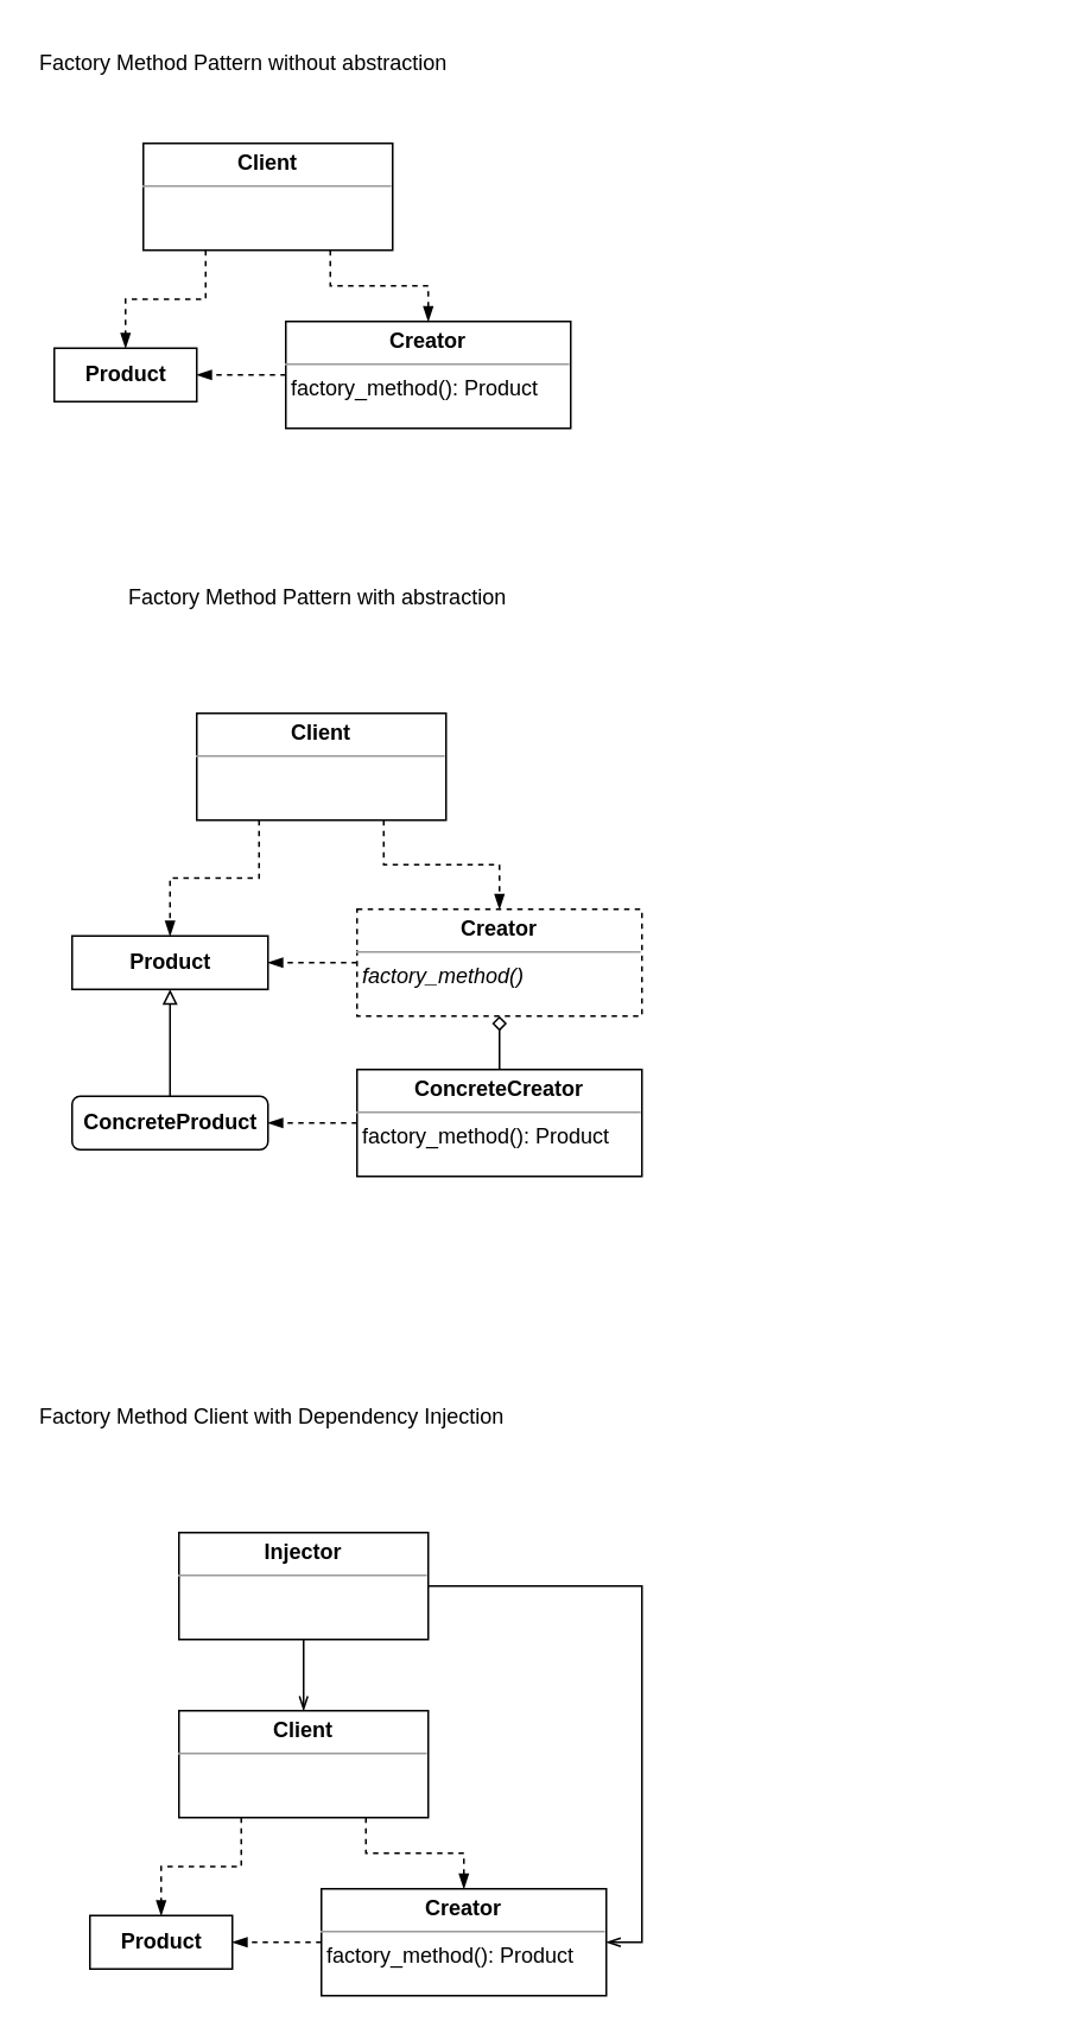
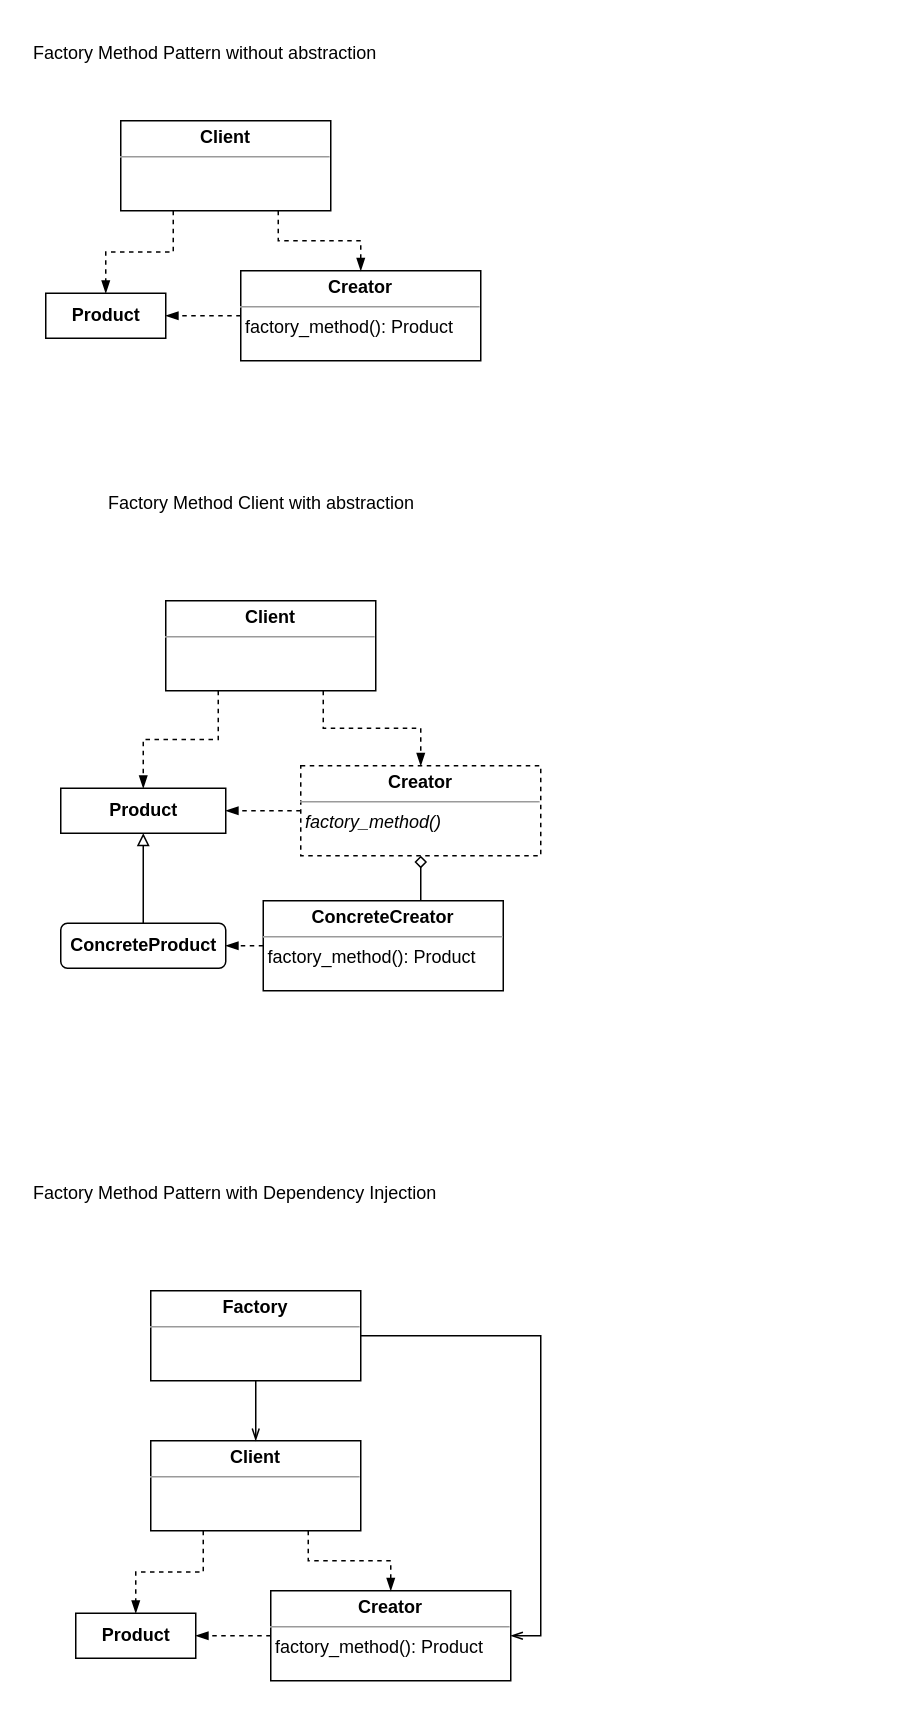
- <mxCell id="15" value="Factory Method Pattern with abstraction" style="text;html=1;strokeColor=none;fillColor=none;align=left;verticalAlign=middle;whiteSpace=wrap;rounded=0;" parent="1" vertex="1"><mxGeometry x="70" y="320" width="510" height="30" as="geometry" /></mxCell>
+ <mxCell id="15" value="Factory Method Client with abstraction" style="text;html=1;strokeColor=none;fillColor=none;align=left;verticalAlign=middle;whiteSpace=wrap;rounded=0;" parent="1" vertex="1"><mxGeometry x="70" y="320" width="510" height="30" as="geometry" /></mxCell>
- <mxCell id="20" value="&lt;p style=&quot;margin: 0px ; margin-top: 4px ; text-align: center&quot;&gt;&lt;b&gt;ConcreteCreator&lt;/b&gt;&lt;br&gt;&lt;/p&gt;&lt;hr size=&quot;1&quot;&gt;&lt;div style=&quot;height: 2px&quot;&gt;&amp;nbsp;factory_method(): Product&lt;/div&gt;" style="verticalAlign=top;align=left;overflow=fill;fontSize=12;fontFamily=Helvetica;html=1;" parent="1" vertex="1"><mxGeometry x="200" y="600" width="160" height="60" as="geometry" /></mxCell>
+ <mxCell id="20" value="&lt;p style=&quot;margin: 0px ; margin-top: 4px ; text-align: center&quot;&gt;&lt;b&gt;ConcreteCreator&lt;/b&gt;&lt;br&gt;&lt;/p&gt;&lt;hr size=&quot;1&quot;&gt;&lt;div style=&quot;height: 2px&quot;&gt;&amp;nbsp;factory_method(): Product&lt;/div&gt;" style="verticalAlign=top;align=left;overflow=fill;fontSize=12;fontFamily=Helvetica;html=1;" parent="1" vertex="1"><mxGeometry x="175" y="600" width="160" height="60" as="geometry" /></mxCell>
- <mxCell id="27" value="Factory Method Client with Dependency Injection" style="text;html=1;strokeColor=none;fillColor=none;align=left;verticalAlign=middle;whiteSpace=wrap;rounded=0;" parent="1" vertex="1"><mxGeometry x="20" y="780" width="510" height="30" as="geometry" /></mxCell>
+ <mxCell id="27" value="Factory Method Pattern with Dependency Injection" style="text;html=1;strokeColor=none;fillColor=none;align=left;verticalAlign=middle;whiteSpace=wrap;rounded=0;" parent="1" vertex="1"><mxGeometry x="20" y="780" width="510" height="30" as="geometry" /></mxCell>
- <mxCell id="30" value="&lt;p style=&quot;margin: 0px ; margin-top: 4px ; text-align: center&quot;&gt;&lt;b&gt;Injector&lt;/b&gt;&lt;/p&gt;&lt;hr size=&quot;1&quot;&gt;&lt;div style=&quot;height: 2px&quot;&gt;&lt;/div&gt;" style="verticalAlign=top;align=left;overflow=fill;fontSize=12;fontFamily=Helvetica;html=1;" parent="1" vertex="1"><mxGeometry x="100" y="860" width="140" height="60" as="geometry" /></mxCell>
+ <mxCell id="30" value="&lt;p style=&quot;margin: 0px ; margin-top: 4px ; text-align: center&quot;&gt;&lt;b&gt;Factory&lt;/b&gt;&lt;/p&gt;&lt;hr size=&quot;1&quot;&gt;&lt;div style=&quot;height: 2px&quot;&gt;&lt;/div&gt;" style="verticalAlign=top;align=left;overflow=fill;fontSize=12;fontFamily=Helvetica;html=1;" parent="1" vertex="1"><mxGeometry x="100" y="860" width="140" height="60" as="geometry" /></mxCell>
